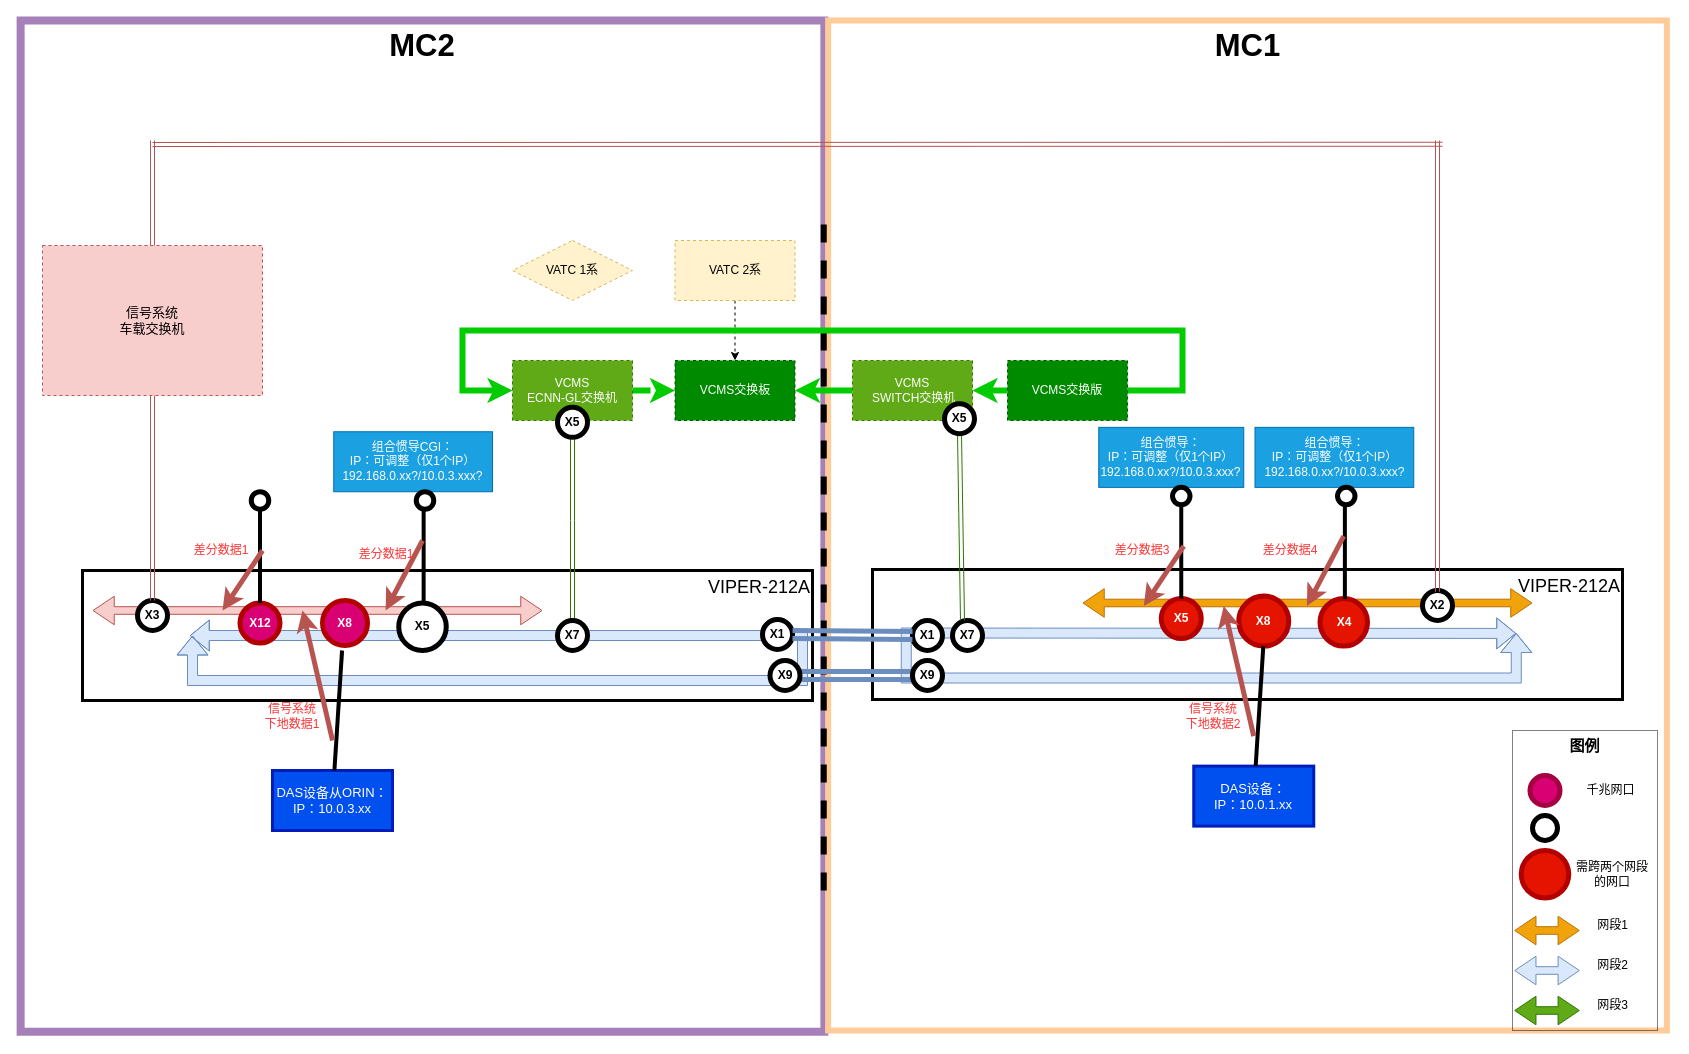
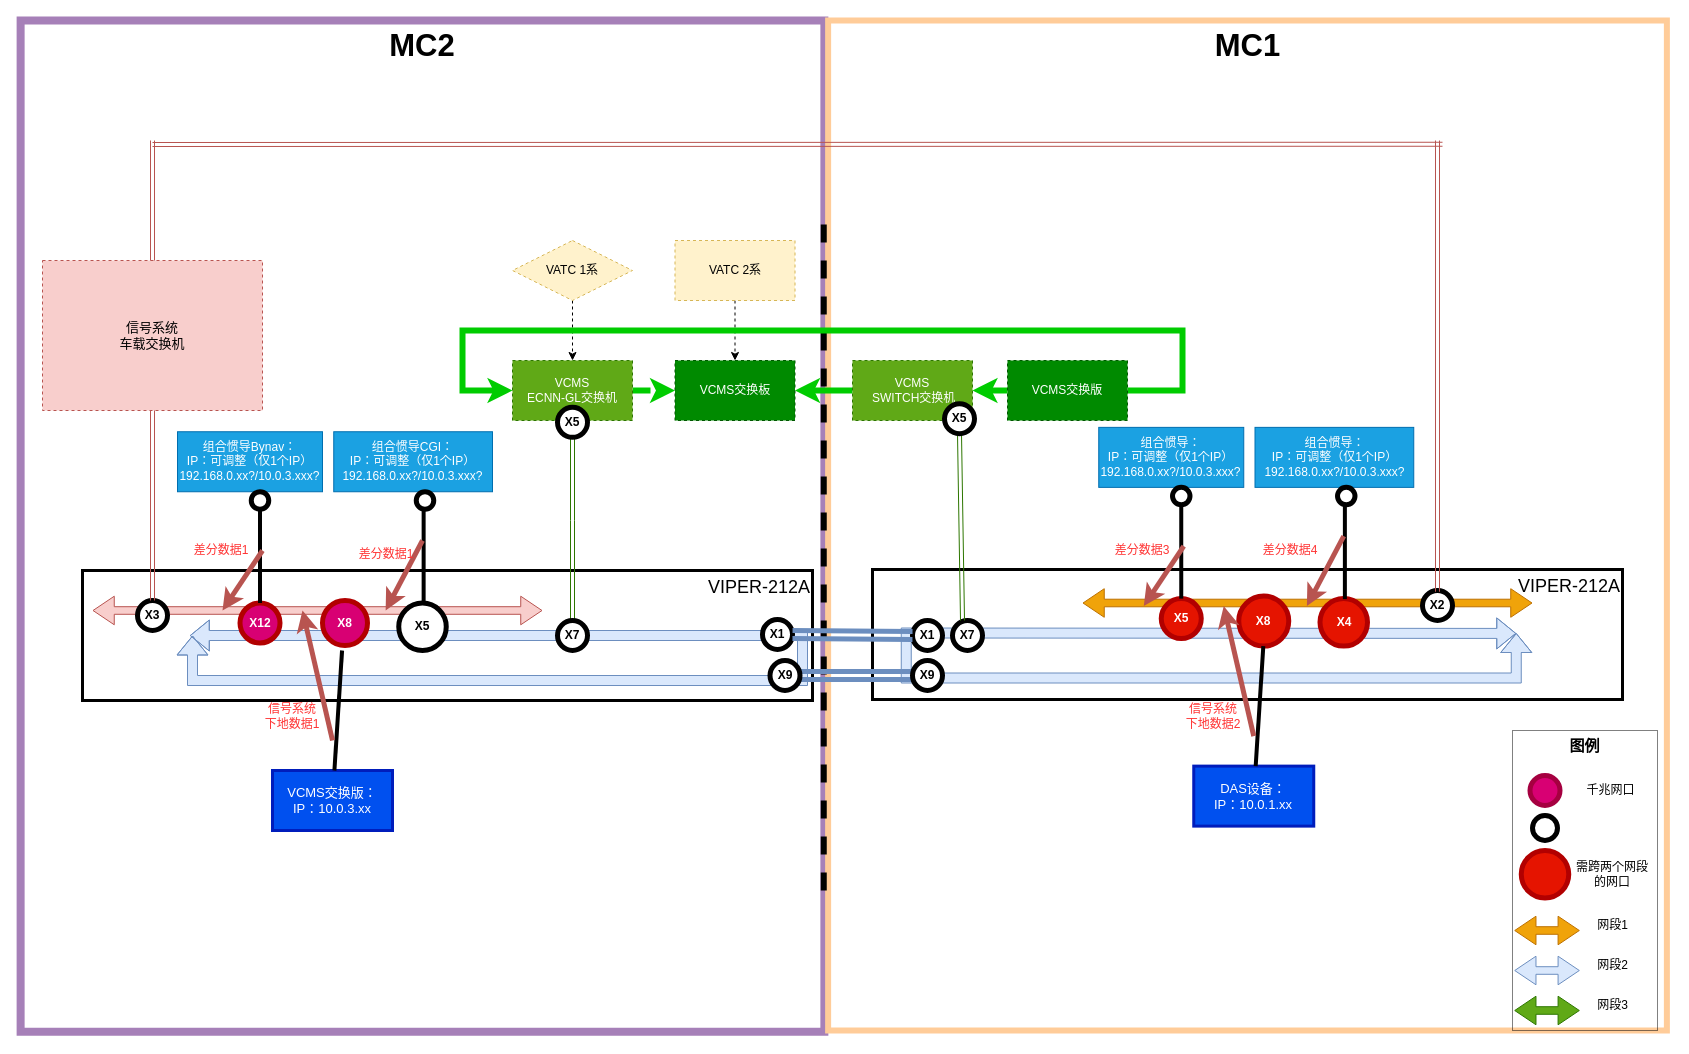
- <mxCell id="16" value="信号系统&lt;div&gt;车载交换机&lt;/div&gt;" style="rounded=0;whiteSpace=wrap;html=1;fillColor=#f8cecc;strokeColor=#b85450;fontSize=13;dashed=1;" vertex="1" parent="1"><mxGeometry x="42" y="245" width="220" height="150" as="geometry" /></mxCell>
+ <mxCell id="16" value="信号系统&lt;div&gt;车载交换机&lt;/div&gt;" style="rounded=0;whiteSpace=wrap;html=1;fillColor=#f8cecc;strokeColor=#b85450;fontSize=13;dashed=1;" vertex="1" parent="1"><mxGeometry x="42" y="260" width="220" height="150" as="geometry" /></mxCell>
+ <mxCell id="4" style="edgeStyle=orthogonalEdgeStyle;rounded=0;orthogonalLoop=1;jettySize=auto;html=1;exitX=0.5;exitY=1;exitDx=0;exitDy=0;entryX=0.5;entryY=0;entryDx=0;entryDy=0;dashed=1;" edge="1" parent="1" source="5" target="9"><mxGeometry relative="1" as="geometry" /></mxCell>
+ <mxCell id="18" value="组合惯导Bynav：&lt;br&gt;IP：可调整（仅1个IP）&lt;br&gt;192.168.0.xx?/10.0.3.xxx?" style="rounded=0;whiteSpace=wrap;html=1;fillColor=#1ba1e2;fontColor=#ffffff;strokeColor=#006EAF;" vertex="1" parent="1"><mxGeometry x="177" y="431.25" width="145" height="60" as="geometry" /></mxCell>
- <mxCell id="14" value="DAS设备从ORIN：&lt;br&gt;IP：10.0.3.xx" style="rounded=0;whiteSpace=wrap;html=1;fontSize=13;fillColor=#0050ef;strokeColor=#001DBC;strokeWidth=3;fontColor=#ffffff;" vertex="1" parent="1"><mxGeometry x="272" y="770" width="120" height="60" as="geometry" /></mxCell>
+ <mxCell id="14" value="VCMS交换版：&lt;br&gt;IP：10.0.3.xx" style="rounded=0;whiteSpace=wrap;html=1;fontSize=13;fillColor=#0050ef;strokeColor=#001DBC;strokeWidth=3;fontColor=#ffffff;" vertex="1" parent="1"><mxGeometry x="272" y="770" width="120" height="60" as="geometry" /></mxCell>
